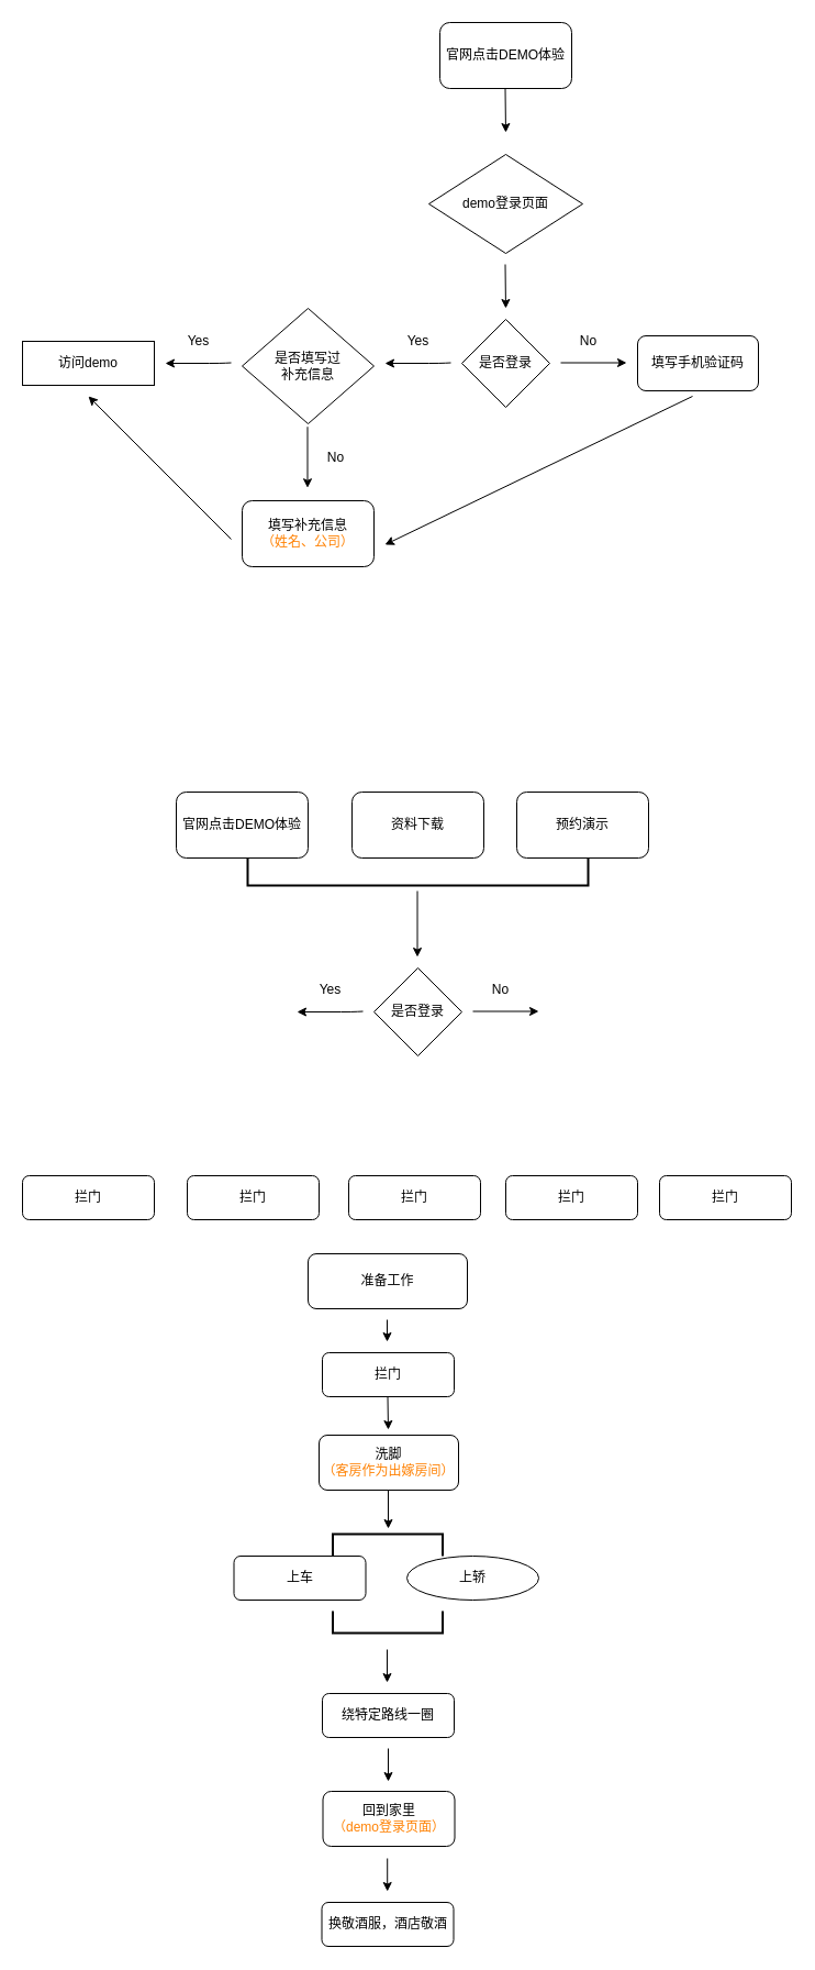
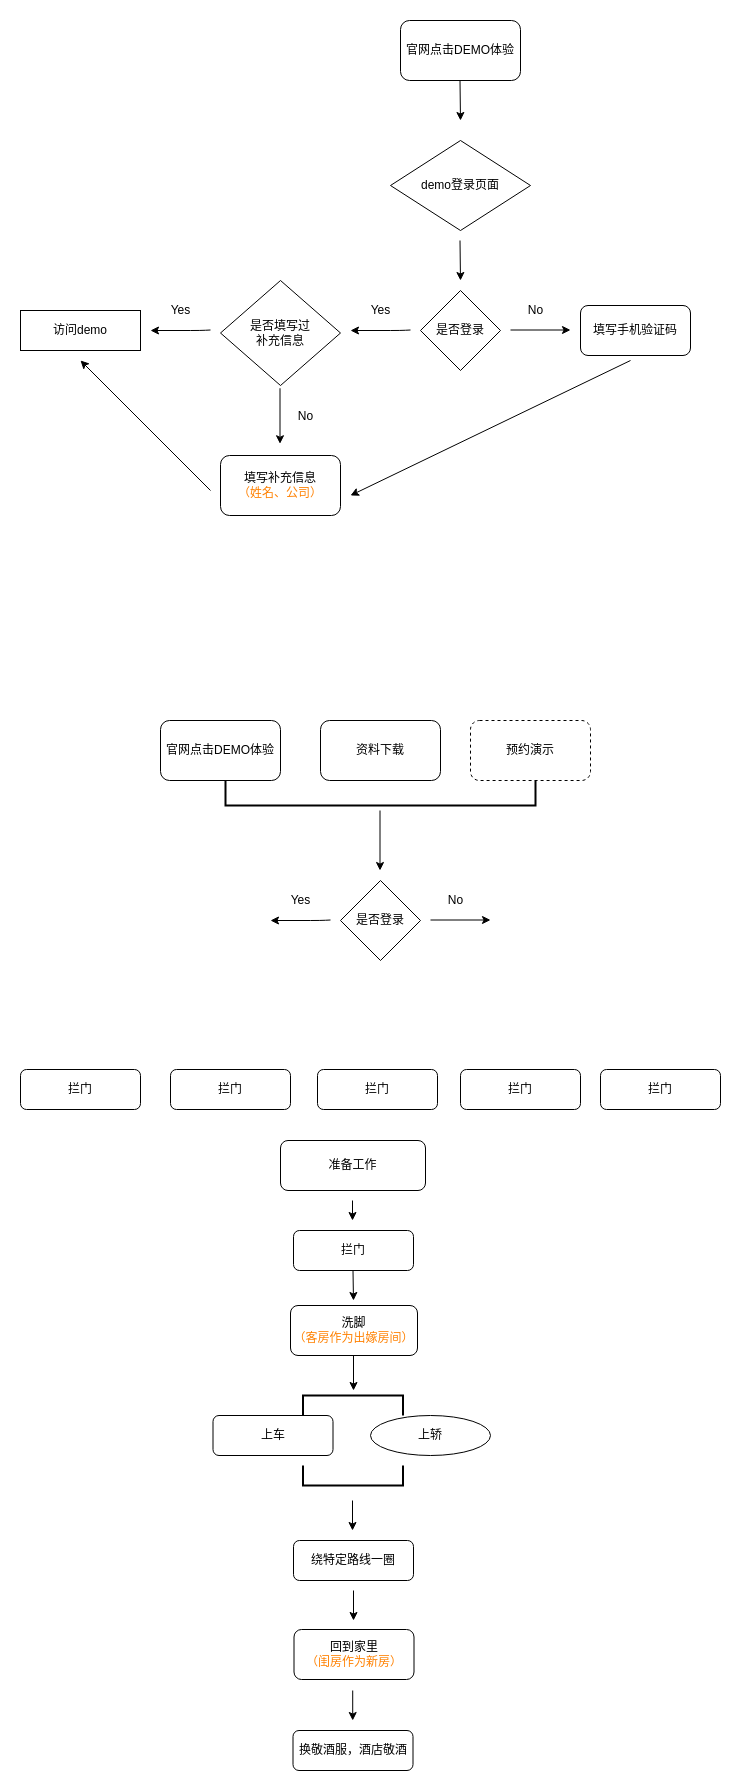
- <mxCell id="21" value="预约演示" style="rounded=1;whiteSpace=wrap;html=1;" parent="1" vertex="1"><mxGeometry x="470" y="720" width="120" height="60" as="geometry" /></mxCell>
+ <mxCell id="21" value="预约演示" style="rounded=1;whiteSpace=wrap;html=1;dashed=1;" parent="1" vertex="1"><mxGeometry x="470" y="720" width="120" height="60" as="geometry" /></mxCell>
- <mxCell id="43" value="回到家里&lt;br&gt;&lt;font color=&quot;#ff8000&quot;&gt;（demo登录页面）&lt;/font&gt;" style="rounded=1;whiteSpace=wrap;html=1;sketch=0;" parent="1" vertex="1"><mxGeometry x="293.5" y="1629" width="120" height="50" as="geometry" /></mxCell>
+ <mxCell id="43" value="回到家里&lt;br&gt;&lt;font color=&quot;#ff8000&quot;&gt;（闺房作为新房）&lt;/font&gt;" style="rounded=1;whiteSpace=wrap;html=1;sketch=0;" parent="1" vertex="1"><mxGeometry x="293.5" y="1629" width="120" height="50" as="geometry" /></mxCell>
